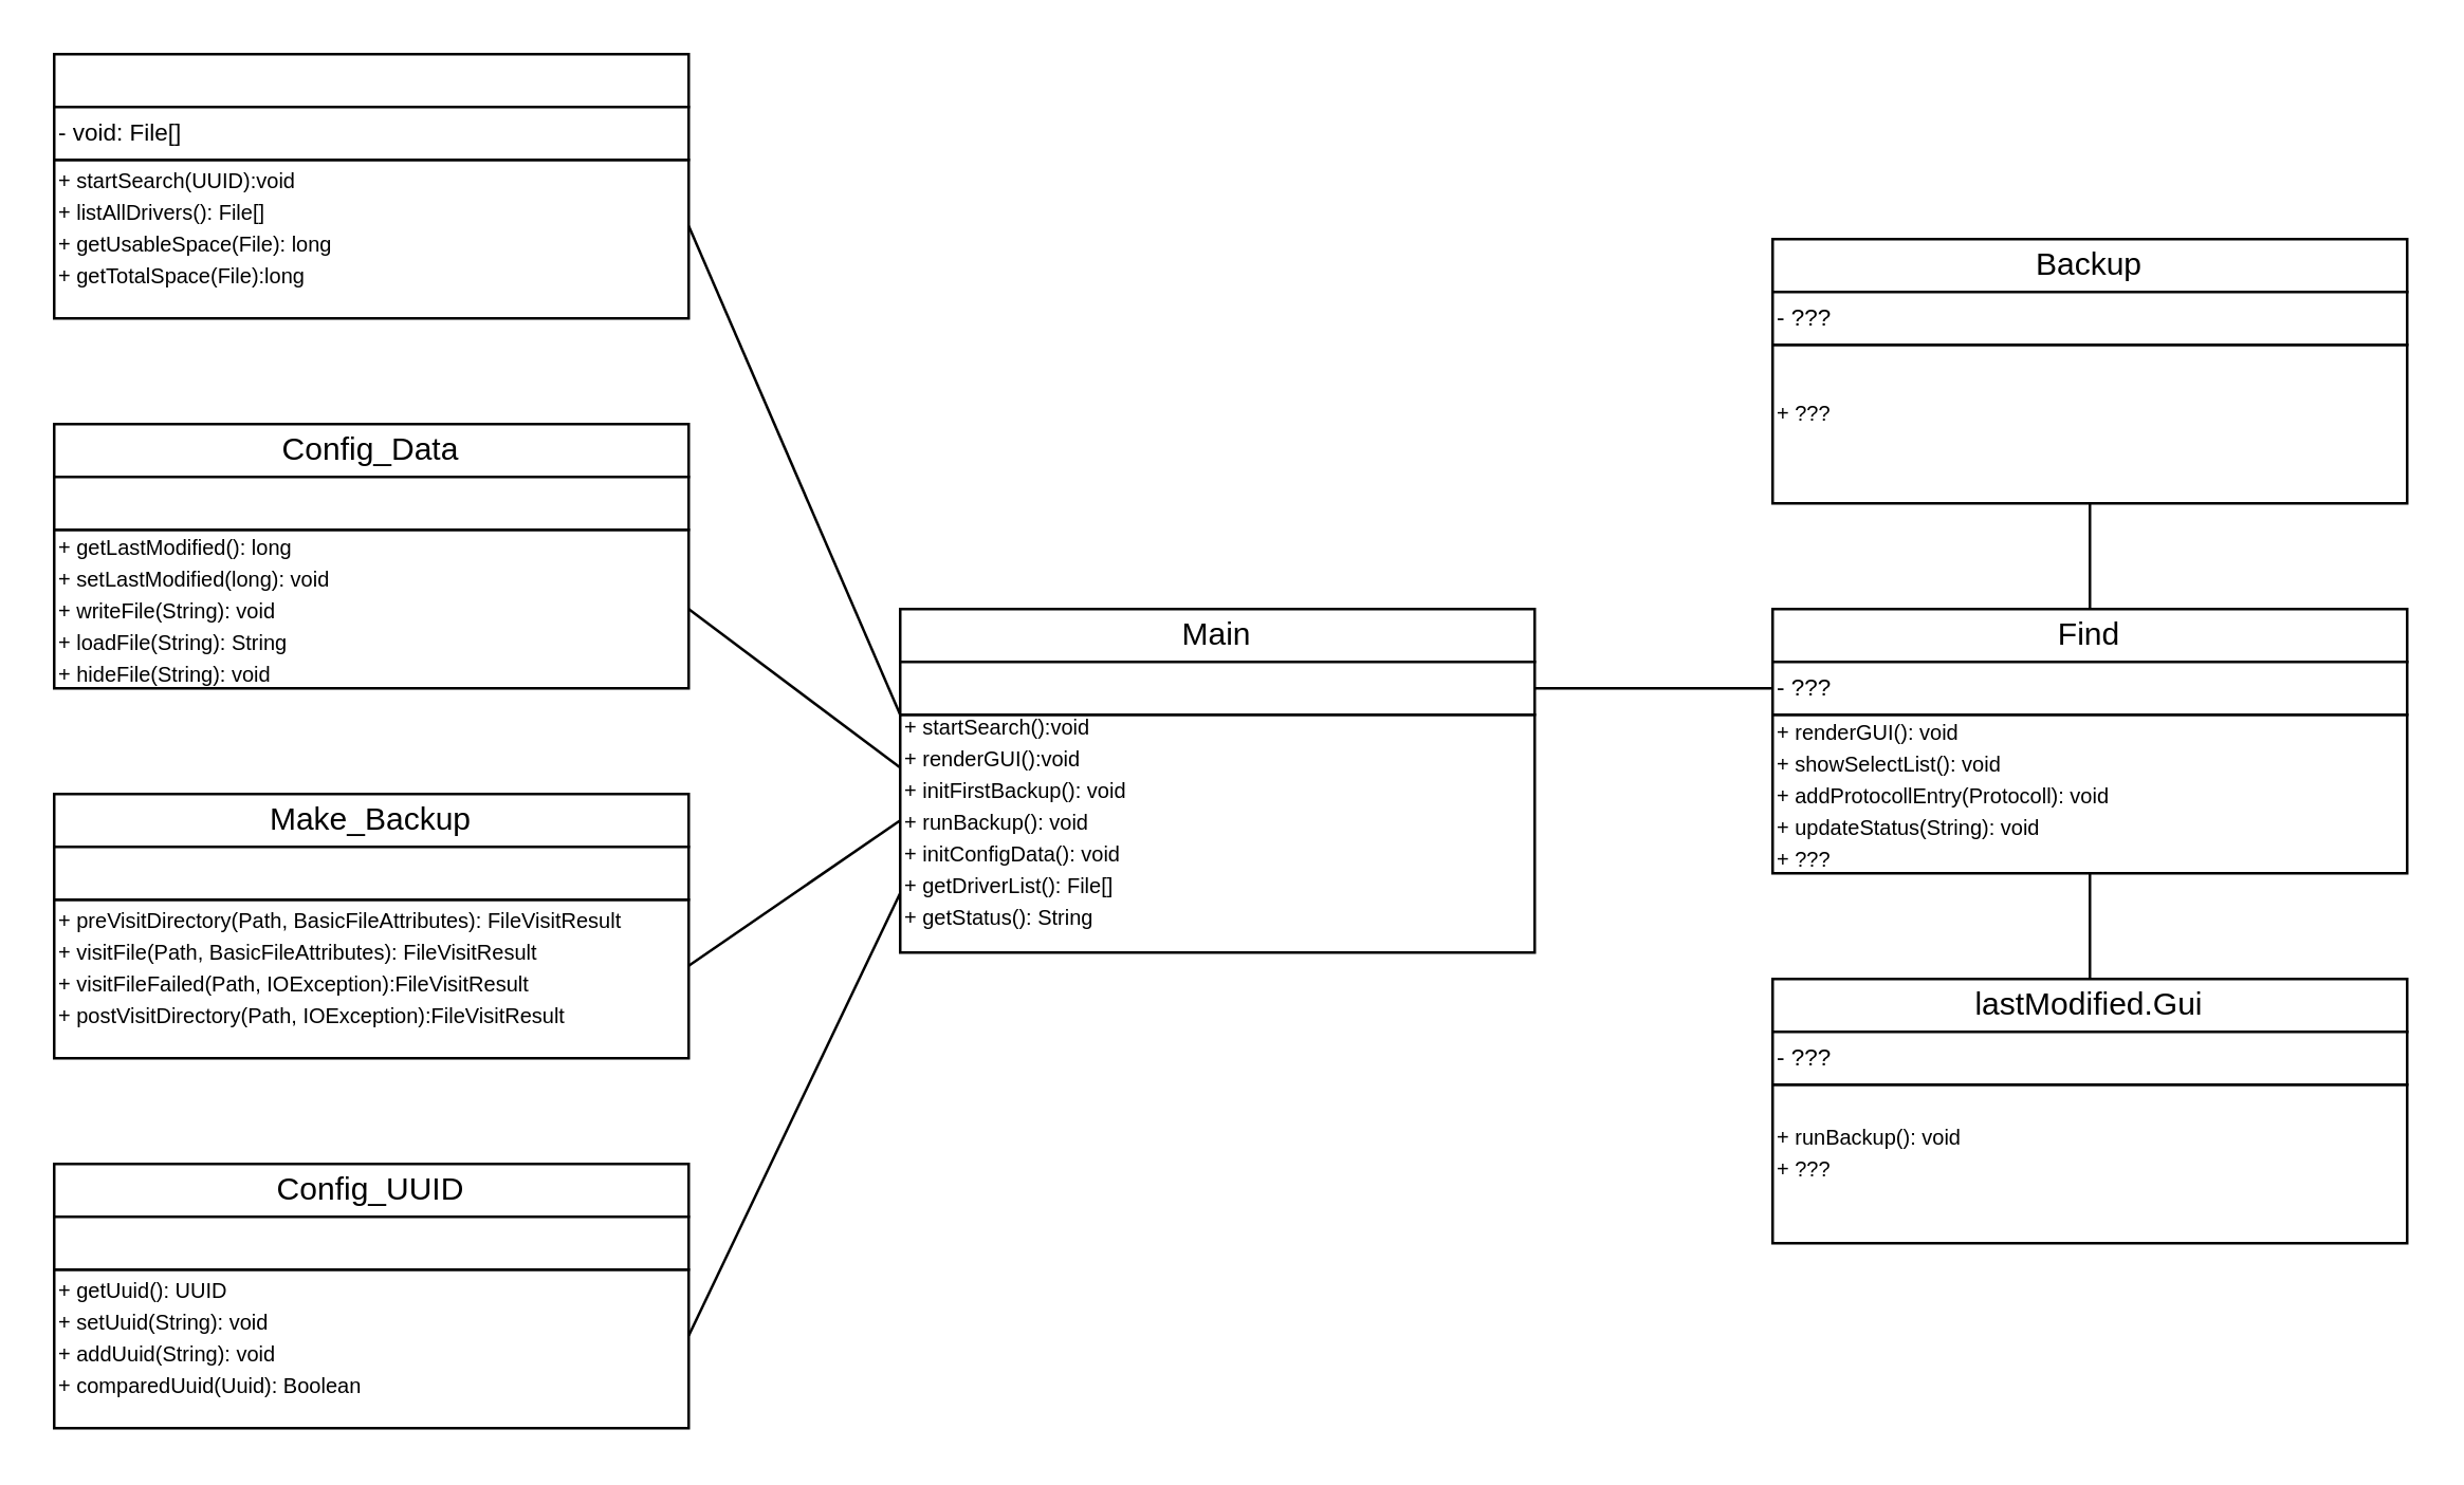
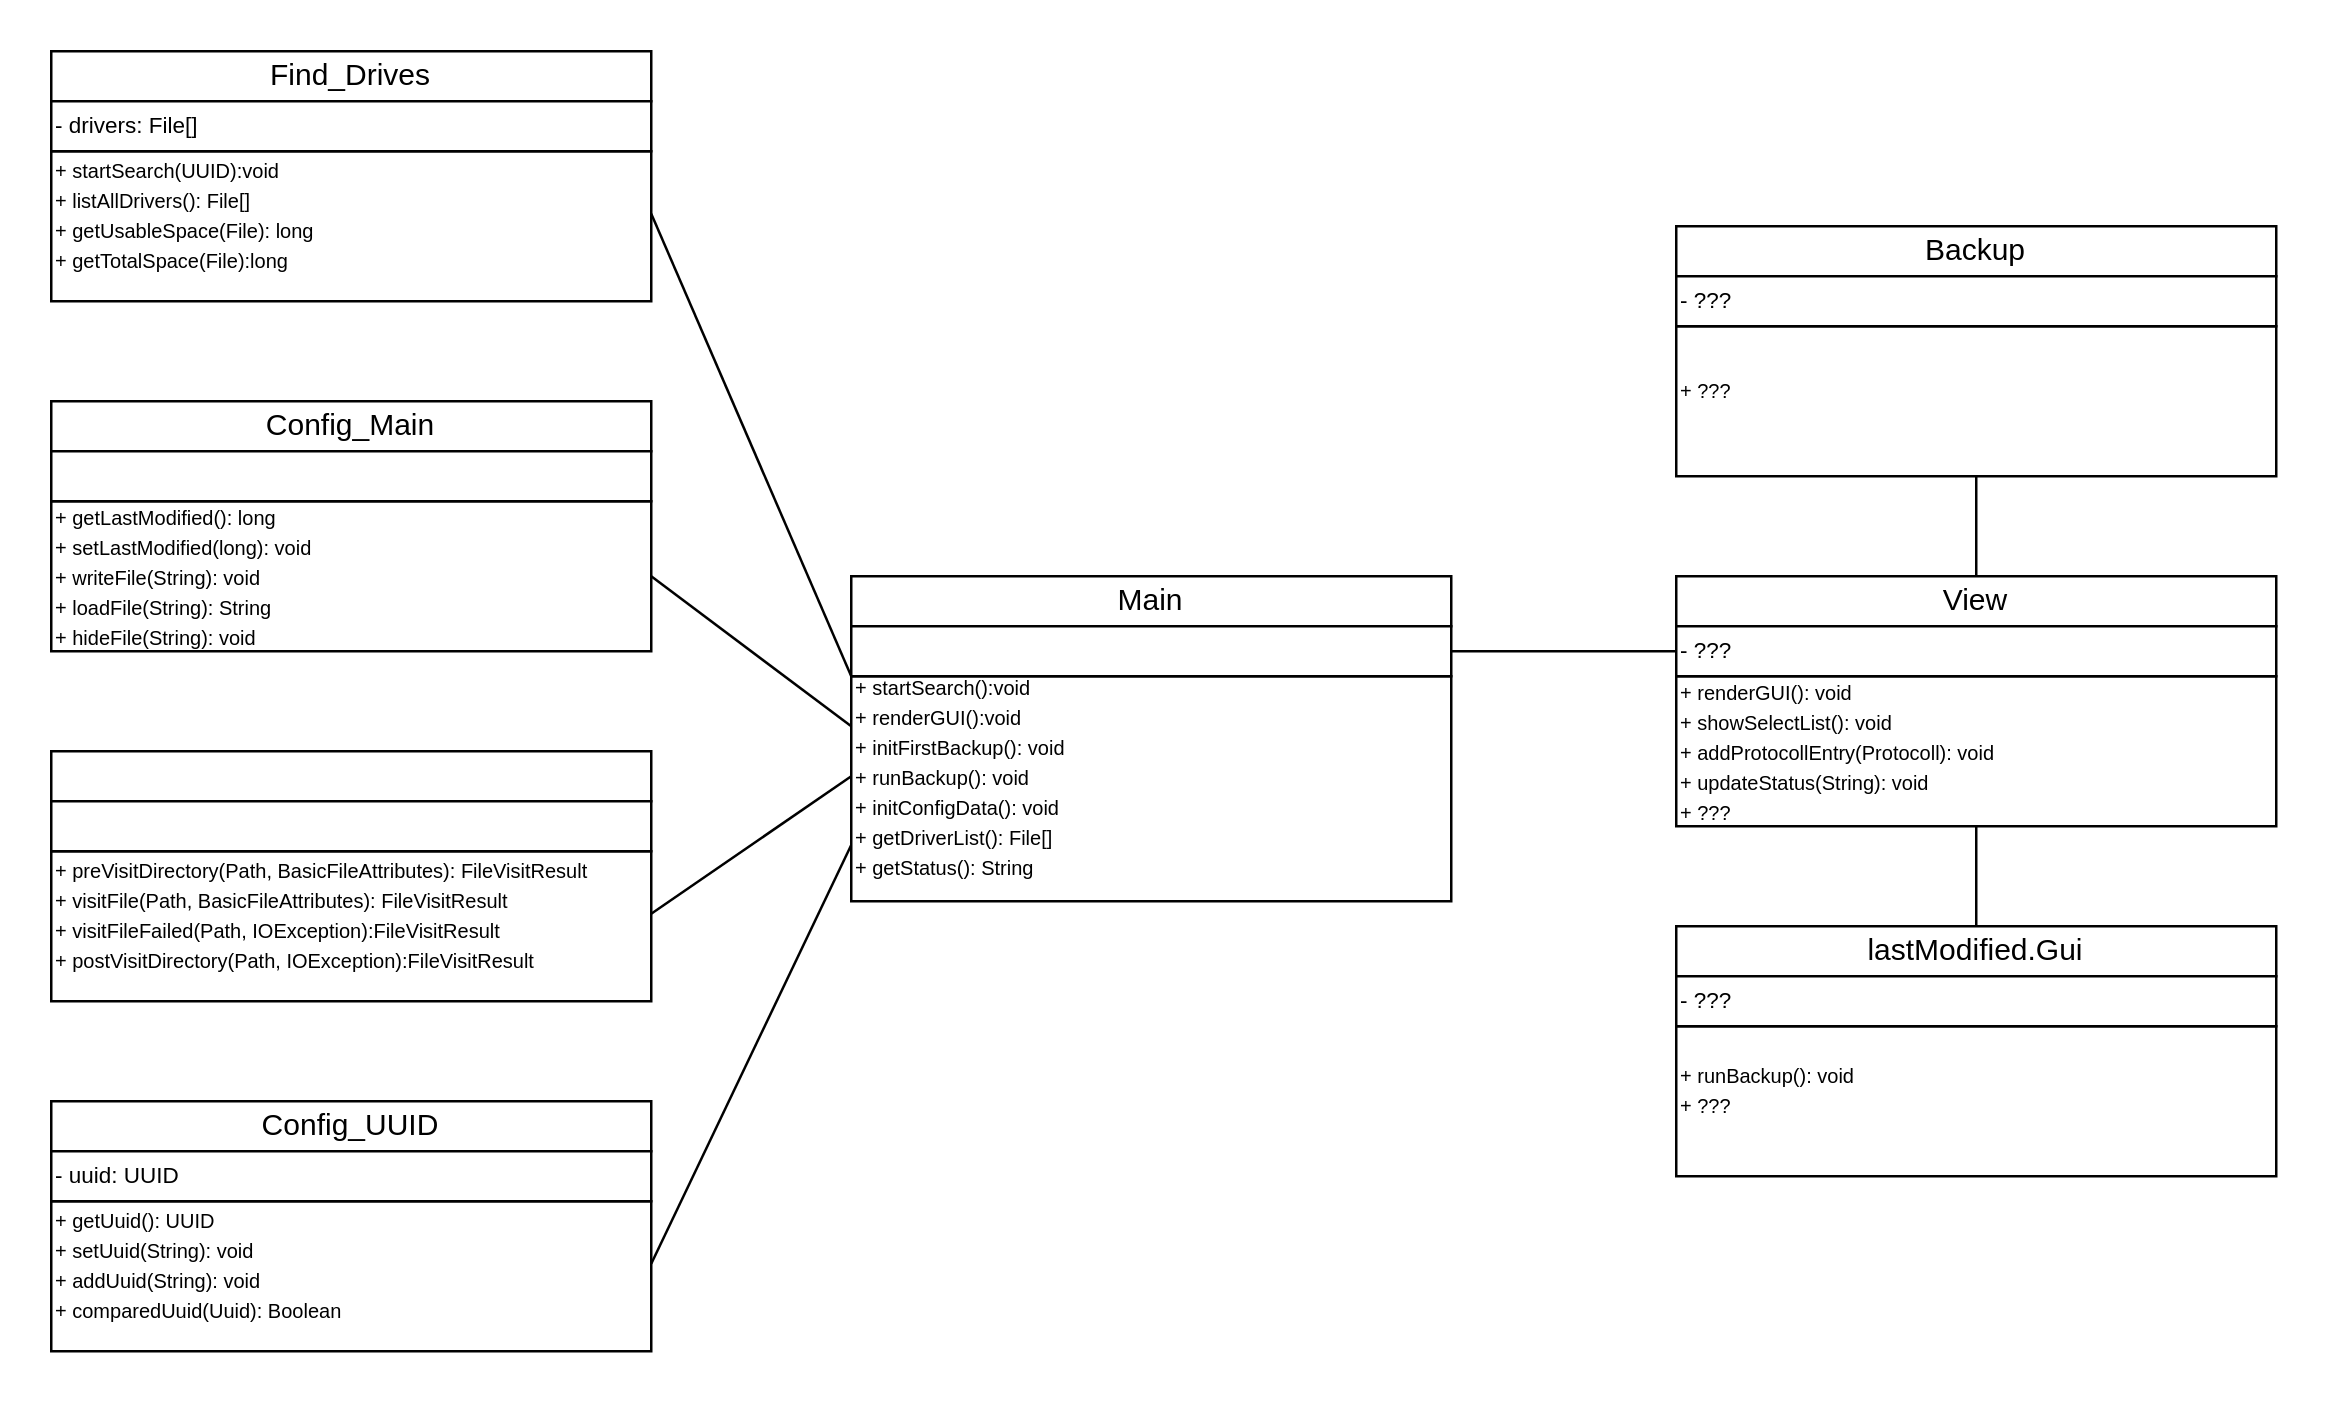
+ <mxCell id="11" value="Find_Drives" style="text;html=1;align=center;verticalAlign=middle;whiteSpace=wrap;rounded=0;" vertex="1" parent="1"><mxGeometry x="30" y="20" width="220" height="20" as="geometry" /></mxCell>
- <mxCell id="14" value="- void: File[]" style="text;html=1;align=left;verticalAlign=middle;whiteSpace=wrap;rounded=0;fontSize=9;" vertex="1" parent="1"><mxGeometry x="20" y="40" width="150" height="20" as="geometry" /></mxCell>
+ <mxCell id="14" value="- drivers: File[]" style="text;html=1;align=left;verticalAlign=middle;whiteSpace=wrap;rounded=0;fontSize=9;" vertex="1" parent="1"><mxGeometry x="20" y="40" width="150" height="20" as="geometry" /></mxCell>
- <mxCell id="25" value="Config_Data" style="text;html=1;align=center;verticalAlign=middle;whiteSpace=wrap;rounded=0;" vertex="1" parent="1"><mxGeometry x="30" y="160" width="220" height="20" as="geometry" /></mxCell>
+ <mxCell id="25" value="Config_Main" style="text;html=1;align=center;verticalAlign=middle;whiteSpace=wrap;rounded=0;" vertex="1" parent="1"><mxGeometry x="30" y="160" width="220" height="20" as="geometry" /></mxCell>
- <mxCell id="39" value="Find" style="text;html=1;align=center;verticalAlign=middle;whiteSpace=wrap;rounded=0;" vertex="1" parent="1"><mxGeometry x="680" y="230" width="220" height="20" as="geometry" /></mxCell>
+ <mxCell id="39" value="View" style="text;html=1;align=center;verticalAlign=middle;whiteSpace=wrap;rounded=0;" vertex="1" parent="1"><mxGeometry x="680" y="230" width="220" height="20" as="geometry" /></mxCell>
- <mxCell id="5" value="Make_Backup" style="text;html=1;align=center;verticalAlign=middle;whiteSpace=wrap;rounded=0;" vertex="1" parent="1"><mxGeometry x="30" y="300" width="220" height="20" as="geometry" /></mxCell>
+ <mxCell id="21" value="- uuid: UUID" style="text;html=1;align=left;verticalAlign=middle;whiteSpace=wrap;rounded=0;fontSize=9;" vertex="1" parent="1"><mxGeometry x="20" y="460" width="150" height="20" as="geometry" /></mxCell>
